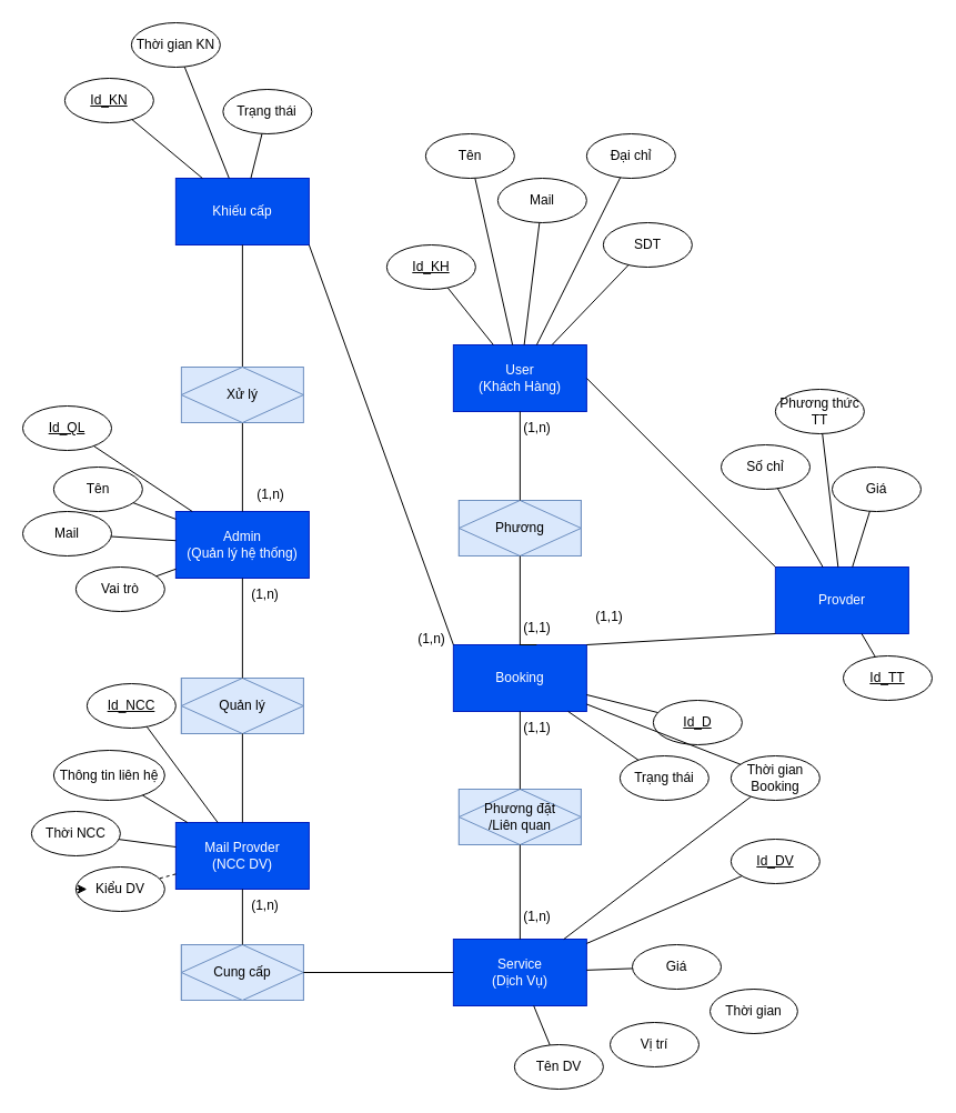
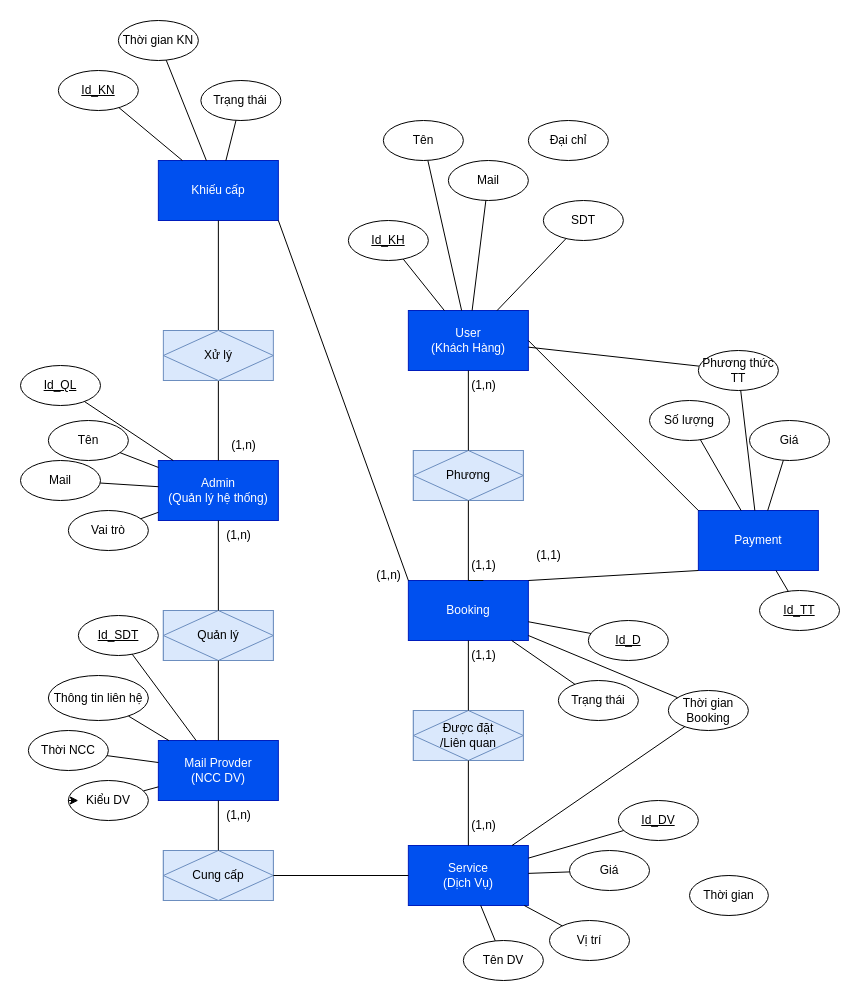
- <mxCell id="68" value="" style="endArrow=none;html=1;rounded=0;" edge="1" target="67" parent="1" source="2"><mxGeometry width="50" height="50" relative="1" as="geometry"><mxPoint x="755.86" y="170" as="sourcePoint" /><mxPoint x="952.86" y="180" as="targetPoint" /></mxGeometry></mxCell>
+ <mxCell id="68" value="" style="endArrow=none;html=1;rounded=0;" edge="1" target="71" parent="1" source="2"><mxGeometry width="50" height="50" relative="1" as="geometry"><mxPoint x="755.86" y="170" as="sourcePoint" /><mxPoint x="952.86" y="180" as="targetPoint" /></mxGeometry></mxCell>
- <mxCell id="73" value="Số chỉ" style="ellipse;whiteSpace=wrap;html=1;" vertex="1" parent="1"><mxGeometry x="649" y="400" width="80" height="40" as="geometry" /></mxCell>
+ <mxCell id="73" value="Số lượng" style="ellipse;whiteSpace=wrap;html=1;" vertex="1" parent="1"><mxGeometry x="649" y="400" width="80" height="40" as="geometry" /></mxCell>
- <mxCell id="6" value="Provder" style="rounded=0;whiteSpace=wrap;html=1;fillColor=#0050ef;fontColor=#ffffff;strokeColor=#001DBC;" vertex="1" parent="1"><mxGeometry x="697.86" y="510" width="120" height="60" as="geometry" /></mxCell>
+ <mxCell id="6" value="Payment" style="rounded=0;whiteSpace=wrap;html=1;fillColor=#0050ef;fontColor=#ffffff;strokeColor=#001DBC;" vertex="1" parent="1"><mxGeometry x="697.86" y="510" width="120" height="60" as="geometry" /></mxCell>
- <mxCell id="95" value="&lt;u&gt;Id_NCC&lt;/u&gt;" style="ellipse;whiteSpace=wrap;html=1;" vertex="1" parent="1"><mxGeometry x="77.86" y="615" width="80" height="40" as="geometry" /></mxCell>
+ <mxCell id="95" value="&lt;u&gt;Id_SDT&lt;/u&gt;" style="ellipse;whiteSpace=wrap;html=1;" vertex="1" parent="1"><mxGeometry x="77.86" y="615" width="80" height="40" as="geometry" /></mxCell>
- <mxCell id="79" value="&lt;u&gt;Id_D&lt;/u&gt;" style="ellipse;whiteSpace=wrap;html=1;" vertex="1" parent="1"><mxGeometry x="587.86" y="630" width="80" height="40" as="geometry" /></mxCell>
+ <mxCell id="79" value="&lt;u&gt;Id_D&lt;/u&gt;" style="ellipse;whiteSpace=wrap;html=1;" vertex="1" parent="1"><mxGeometry x="587.86" y="620" width="80" height="40" as="geometry" /></mxCell>
- <mxCell id="81" value="Thời gian Booking" style="ellipse;whiteSpace=wrap;html=1;" vertex="1" parent="1"><mxGeometry x="657.86" y="680" width="80" height="40" as="geometry" /></mxCell>
+ <mxCell id="81" value="Thời gian Booking" style="ellipse;whiteSpace=wrap;html=1;" vertex="1" parent="1"><mxGeometry x="667.86" y="690" width="80" height="40" as="geometry" /></mxCell>
- <mxCell id="21" value="Phương đặt&lt;br&gt;/Liên quan" style="rhombus;whiteSpace=wrap;html=1;fillColor=#dae8fc;strokeColor=#6c8ebf;" vertex="1" parent="19"><mxGeometry width="110" height="50" as="geometry" /></mxCell>
+ <mxCell id="21" value="Được đặt&lt;br&gt;/Liên quan" style="rhombus;whiteSpace=wrap;html=1;fillColor=#dae8fc;strokeColor=#6c8ebf;" vertex="1" parent="19"><mxGeometry width="110" height="50" as="geometry" /></mxCell>
- <mxCell id="85" value="&lt;u&gt;Id_DV&lt;/u&gt;" style="ellipse;whiteSpace=wrap;html=1;" vertex="1" parent="1"><mxGeometry x="657.86" y="755" width="80" height="40" as="geometry" /></mxCell>
+ <mxCell id="85" value="&lt;u&gt;Id_DV&lt;/u&gt;" style="ellipse;whiteSpace=wrap;html=1;" vertex="1" parent="1"><mxGeometry x="617.86" y="800" width="80" height="40" as="geometry" /></mxCell>
- <mxCell id="99" value="" style="endArrow=none;html=1;rounded=0;dashed=1;" edge="1" target="100" parent="1" source="7"><mxGeometry width="50" height="50" relative="1" as="geometry"><mxPoint x="-32.14" y="753" as="sourcePoint" /><mxPoint x="591.35" y="990" as="targetPoint" /></mxGeometry></mxCell>
+ <mxCell id="99" value="" style="endArrow=none;html=1;rounded=0;" edge="1" target="100" parent="1" source="7"><mxGeometry width="50" height="50" relative="1" as="geometry"><mxPoint x="-32.14" y="753" as="sourcePoint" /><mxPoint x="591.35" y="990" as="targetPoint" /></mxGeometry></mxCell>
- <mxCell id="88" value="Thời gian" style="ellipse;whiteSpace=wrap;html=1;" vertex="1" parent="1"><mxGeometry x="639" y="890" width="78.86" height="40" as="geometry" /></mxCell>
+ <mxCell id="88" value="Thời gian" style="ellipse;whiteSpace=wrap;html=1;" vertex="1" parent="1"><mxGeometry x="689" y="875" width="78.86" height="40" as="geometry" /></mxCell>
+ <mxCell id="90" value="" style="endArrow=none;html=1;rounded=0;" edge="1" target="89" parent="1" source="4"><mxGeometry width="50" height="50" relative="1" as="geometry"><mxPoint x="522.86" y="939.6" as="sourcePoint" /><mxPoint x="1271.35" y="1208.71" as="targetPoint" /></mxGeometry></mxCell>
